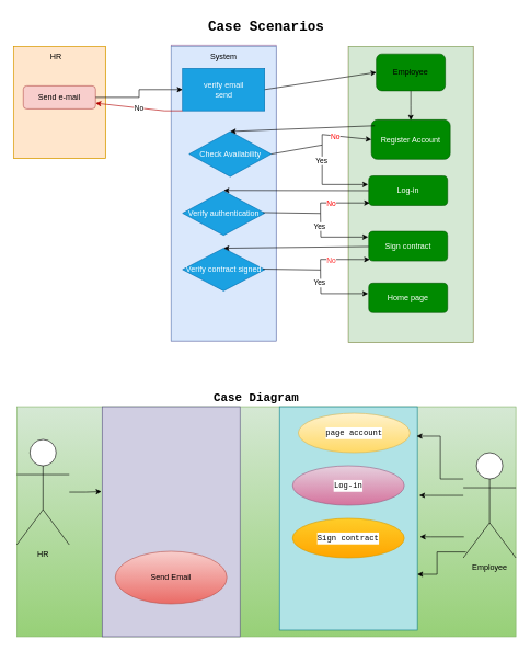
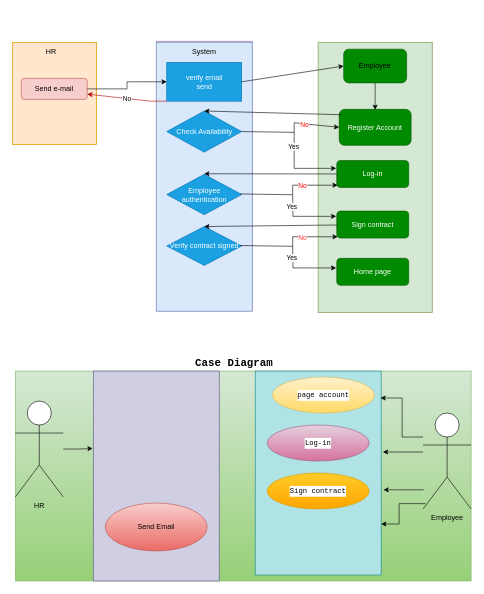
- <mxCell id="43" value="&lt;h2 style=&quot;background-color: rgb(255 , 255 , 255) ; font-family: &amp;#34;menlo&amp;#34; , &amp;#34;monaco&amp;#34; , &amp;#34;courier new&amp;#34; , monospace ; line-height: 18px&quot;&gt;&lt;/h2&gt;&lt;h2 style=&quot;font-family: &amp;#34;menlo&amp;#34; , &amp;#34;monaco&amp;#34; , &amp;#34;courier new&amp;#34; , monospace ; line-height: 18px&quot;&gt;&lt;font style=&quot;font-size: 21px&quot;&gt;Case Scenarios&lt;/font&gt;&lt;/h2&gt;" style="text;html=1;strokeColor=none;fillColor=none;align=center;verticalAlign=middle;whiteSpace=wrap;rounded=0;" parent="1" vertex="1"><mxGeometry x="305" y="20" width="200" height="40" as="geometry" /></mxCell>
- <mxCell id="5" value="Check Availability" style="rhombus;whiteSpace=wrap;html=1;fillColor=#1ba1e2;fontColor=#ffffff;strokeColor=#006EAF;" parent="2" vertex="1"><mxGeometry x="27.5" y="131.36" width="125" height="68.64" as="geometry" /></mxCell>
+ <mxCell id="5" value="Check Availability" style="rhombus;whiteSpace=wrap;html=1;fillColor=#1ba1e2;fontColor=#ffffff;strokeColor=#006EAF;" parent="2" vertex="1"><mxGeometry x="17.5" y="116.36" width="125" height="68.64" as="geometry" /></mxCell>
- <mxCell id="6" value="Verify authentication" style="rhombus;whiteSpace=wrap;html=1;fillColor=#1ba1e2;fontColor=#ffffff;strokeColor=#006EAF;" parent="2" vertex="1"><mxGeometry x="17.5" y="222.0" width="125" height="67.27" as="geometry" /></mxCell>
+ <mxCell id="6" value="Employee authentication" style="rhombus;whiteSpace=wrap;html=1;fillColor=#1ba1e2;fontColor=#ffffff;strokeColor=#006EAF;" parent="2" vertex="1"><mxGeometry x="17.5" y="222.0" width="125" height="67.27" as="geometry" /></mxCell>
